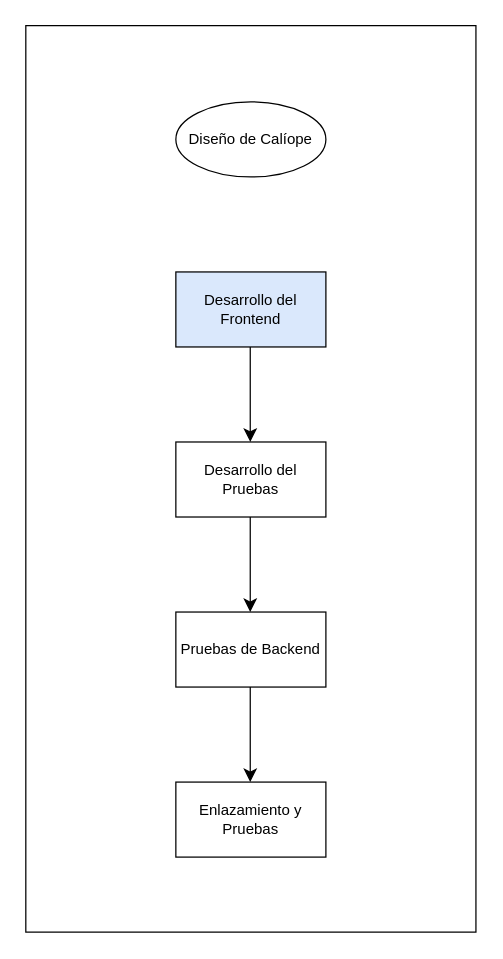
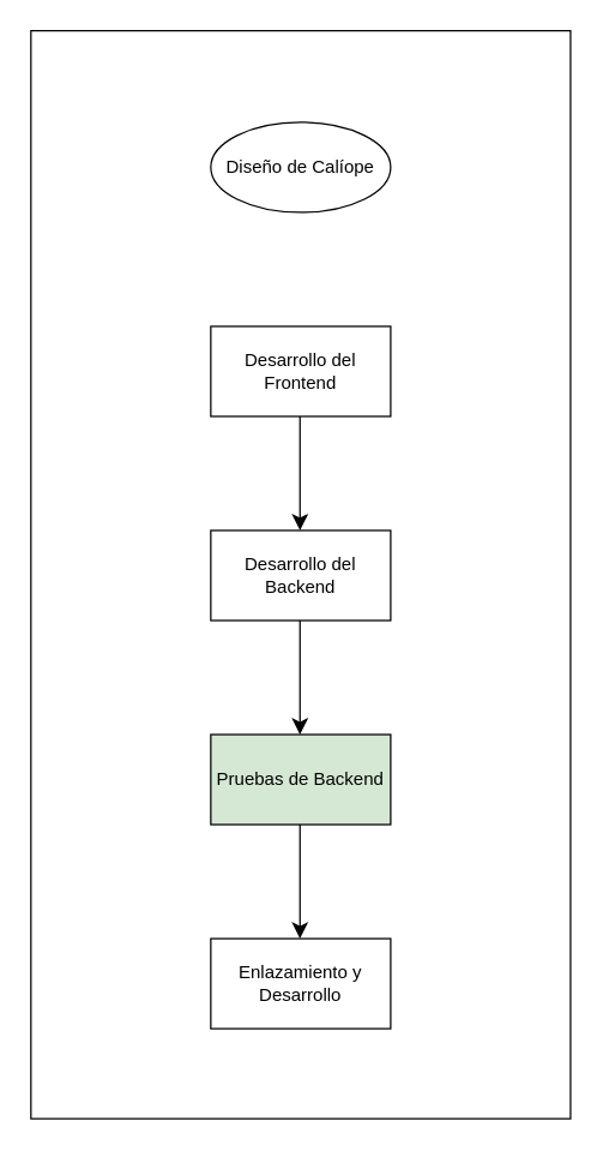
- <mxCell id="4" value="Desarrollo del Frontend" style="rounded=0;whiteSpace=wrap;html=1;fillColor=#dae8fc;" vertex="1" parent="1"><mxGeometry x="140" y="217" width="120" height="60" as="geometry" /></mxCell>
+ <mxCell id="4" value="Desarrollo del Frontend" style="rounded=0;whiteSpace=wrap;html=1;" vertex="1" parent="1"><mxGeometry x="140" y="217" width="120" height="60" as="geometry" /></mxCell>
- <mxCell id="5" value="Desarrollo del Pruebas" style="rounded=0;whiteSpace=wrap;html=1;" vertex="1" parent="1"><mxGeometry x="140" y="353" width="120" height="60" as="geometry" /></mxCell>
+ <mxCell id="5" value="Desarrollo del Backend" style="rounded=0;whiteSpace=wrap;html=1;" vertex="1" parent="1"><mxGeometry x="140" y="353" width="120" height="60" as="geometry" /></mxCell>
- <mxCell id="7" value="Pruebas de Backend" style="rounded=0;whiteSpace=wrap;html=1;" vertex="1" parent="1"><mxGeometry x="140" y="489" width="120" height="60" as="geometry" /></mxCell>
+ <mxCell id="7" value="Pruebas de Backend" style="rounded=0;whiteSpace=wrap;html=1;fillColor=#d5e8d4;" vertex="1" parent="1"><mxGeometry x="140" y="489" width="120" height="60" as="geometry" /></mxCell>
- <mxCell id="6" value="Enlazamiento y Pruebas" style="rounded=0;whiteSpace=wrap;html=1;" vertex="1" parent="1"><mxGeometry x="140" y="625" width="120" height="60" as="geometry" /></mxCell>
+ <mxCell id="6" value="Enlazamiento y Desarrollo" style="rounded=0;whiteSpace=wrap;html=1;" vertex="1" parent="1"><mxGeometry x="140" y="625" width="120" height="60" as="geometry" /></mxCell>
